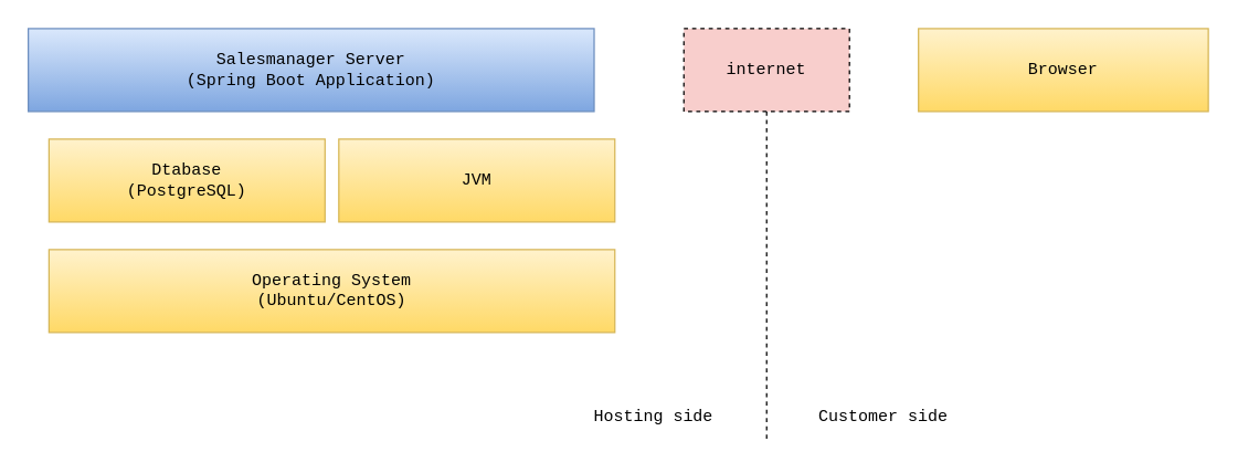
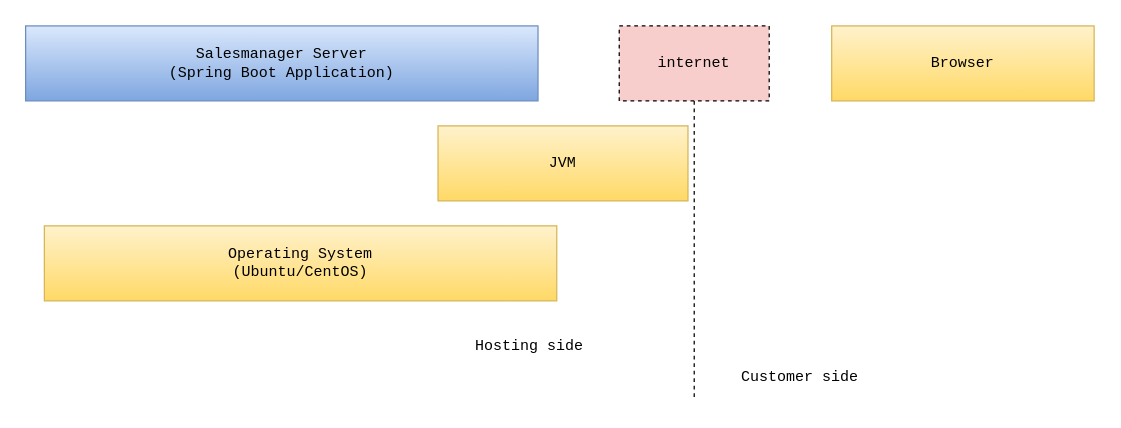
- <mxCell id="3" value="Dtabase&lt;br&gt;(PostgreSQL)&lt;br&gt;" style="rounded=0;whiteSpace=wrap;html=1;fontFamily=Courier New;fillColor=#fff2cc;strokeColor=#d6b656;gradientColor=#ffd966;" vertex="1" parent="1"><mxGeometry x="35" y="100" width="200" height="60" as="geometry" /></mxCell>
- <mxCell id="4" value="JVM&lt;br&gt;" style="rounded=0;whiteSpace=wrap;html=1;fontFamily=Courier New;fillColor=#fff2cc;strokeColor=#d6b656;gradientColor=#ffd966;" vertex="1" parent="1"><mxGeometry x="245" y="100" width="200" height="60" as="geometry" /></mxCell>
+ <mxCell id="4" value="JVM&lt;br&gt;" style="rounded=0;whiteSpace=wrap;html=1;fontFamily=Courier New;fillColor=#fff2cc;strokeColor=#d6b656;gradientColor=#ffd966;" vertex="1" parent="1"><mxGeometry x="350" y="100" width="200" height="60" as="geometry" /></mxCell>
- <mxCell id="9" value="Hosting side" style="text;html=1;resizable=0;points=[];autosize=1;align=left;verticalAlign=top;spacingTop=-4;fontFamily=Courier New;fontColor=#000000;" vertex="1" parent="1"><mxGeometry x="428" y="292" width="100" height="20" as="geometry" /></mxCell>
+ <mxCell id="9" value="Hosting side" style="text;html=1;resizable=0;points=[];autosize=1;align=left;verticalAlign=top;spacingTop=-4;fontFamily=Courier New;fontColor=#000000;" vertex="1" parent="1"><mxGeometry x="378" y="267" width="100" height="20" as="geometry" /></mxCell>
